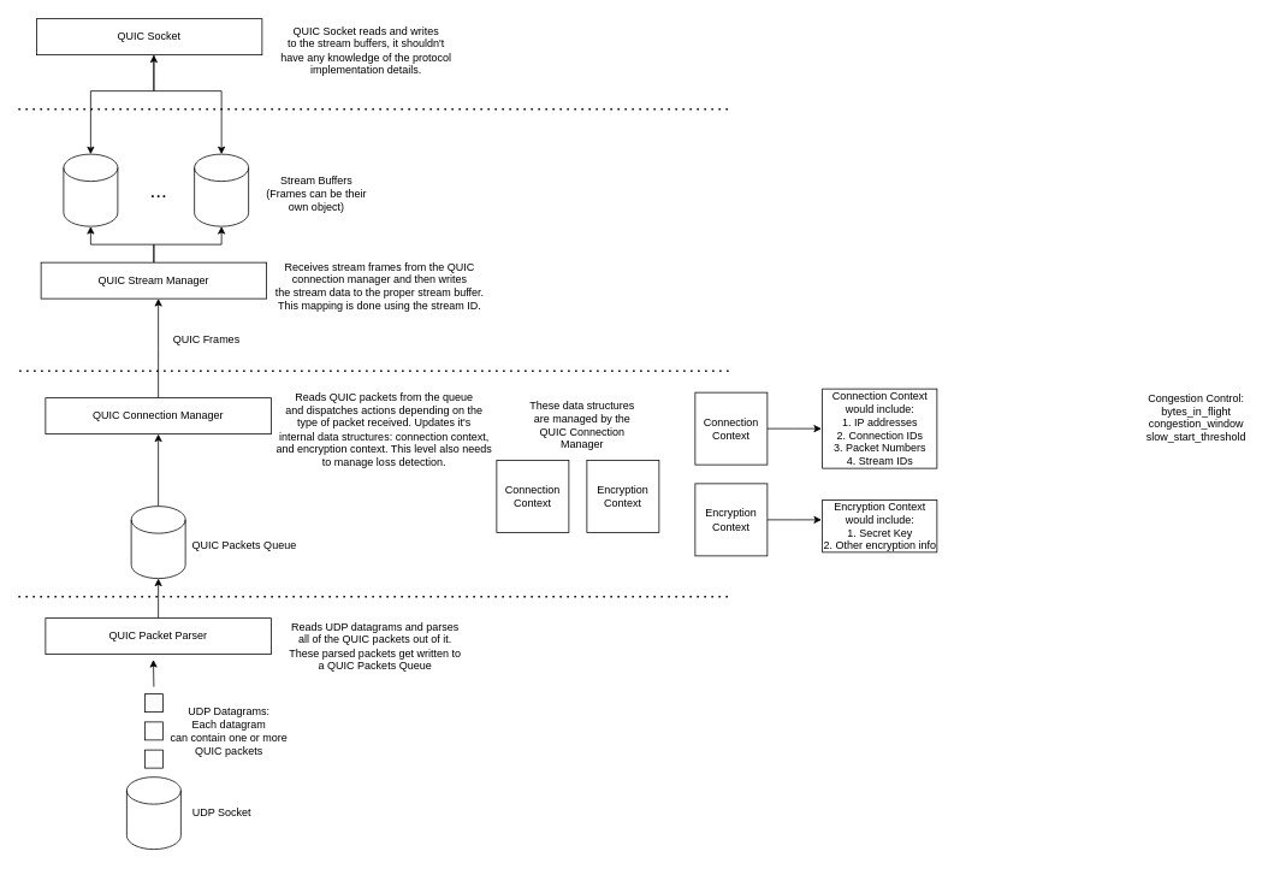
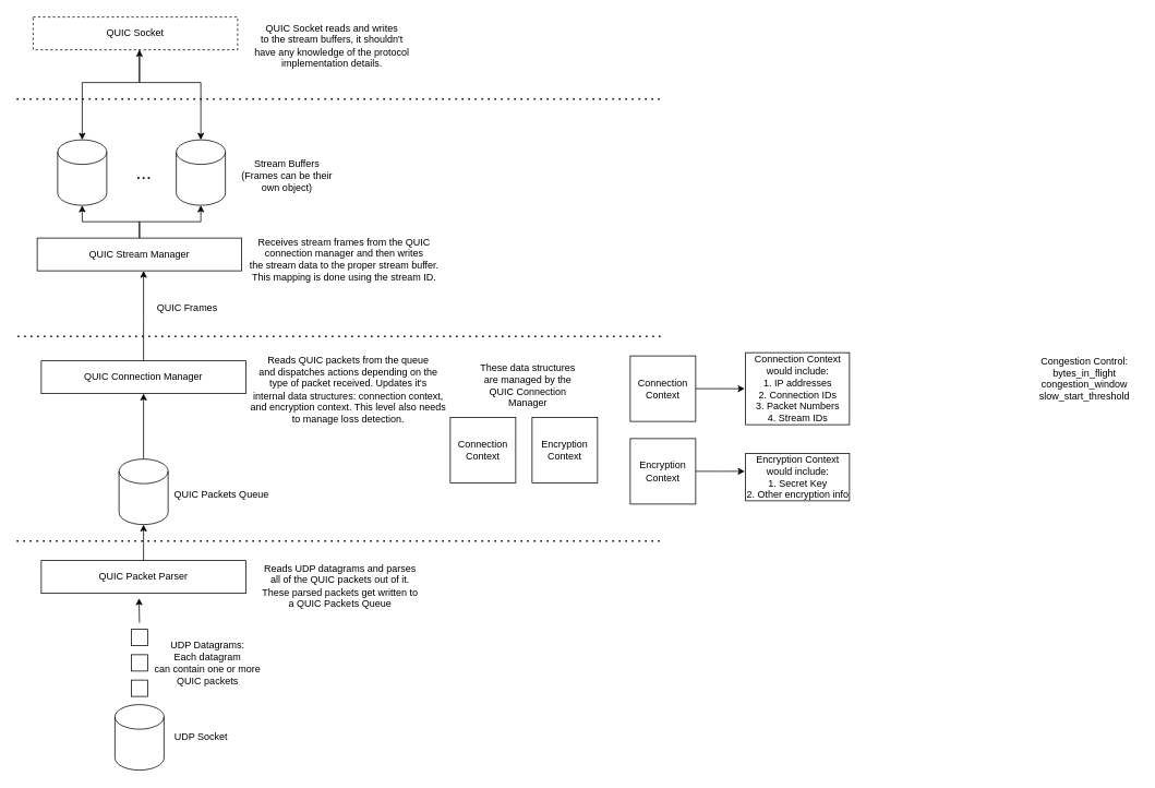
- <mxCell id="42" value="&lt;div&gt;QUIC Socket&lt;/div&gt;" style="rounded=0;whiteSpace=wrap;html=1;" vertex="1" parent="1"><mxGeometry x="40" y="20" width="250" height="40" as="geometry" /></mxCell>
+ <mxCell id="42" value="&lt;div&gt;QUIC Socket&lt;/div&gt;" style="rounded=0;whiteSpace=wrap;html=1;dashed=1;" vertex="1" parent="1"><mxGeometry x="40" y="20" width="250" height="40" as="geometry" /></mxCell>
